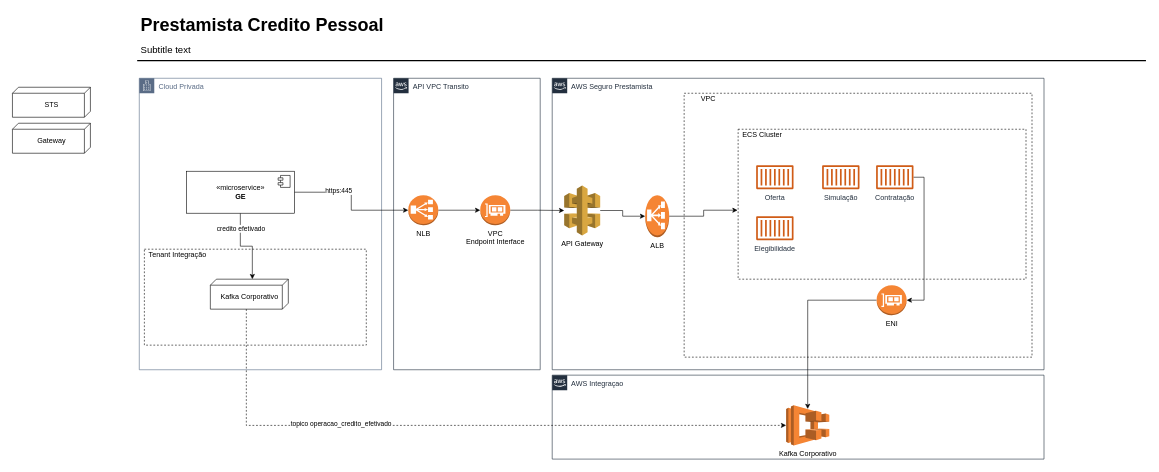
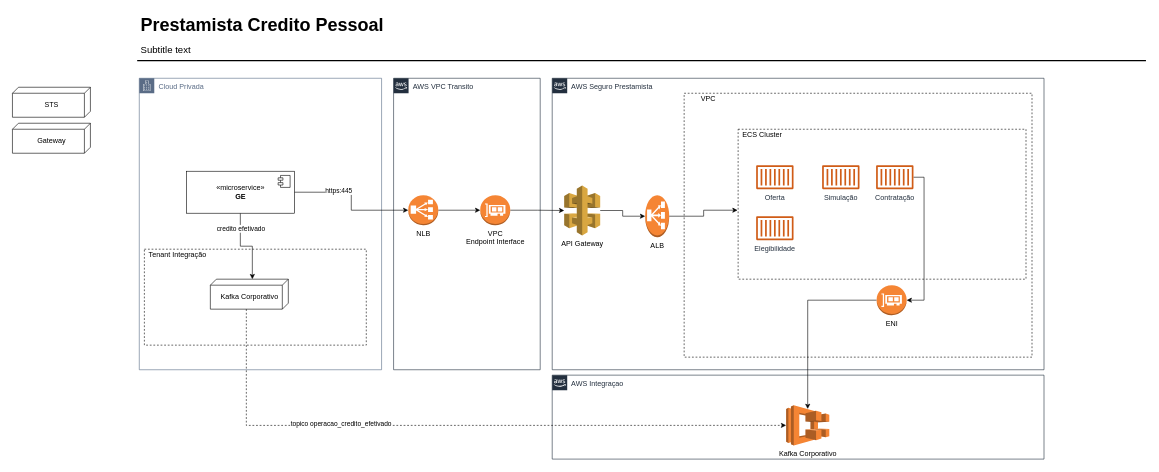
- <mxCell id="4" value="API VPC Transito" style="points=[[0,0],[0.25,0],[0.5,0],[0.75,0],[1,0],[1,0.25],[1,0.5],[1,0.75],[1,1],[0.75,1],[0.5,1],[0.25,1],[0,1],[0,0.75],[0,0.5],[0,0.25]];outlineConnect=0;gradientColor=none;html=1;whiteSpace=wrap;fontSize=12;fontStyle=0;shape=mxgraph.aws4.group;grIcon=mxgraph.aws4.group_aws_cloud_alt;strokeColor=#232F3E;fillColor=none;verticalAlign=top;align=left;spacingLeft=30;fontColor=#232F3E;dashed=0;" parent="1" vertex="1"><mxGeometry x="655.5" y="130" width="244.5" height="486" as="geometry" /></mxCell>
+ <mxCell id="4" value="AWS VPC Transito" style="points=[[0,0],[0.25,0],[0.5,0],[0.75,0],[1,0],[1,0.25],[1,0.5],[1,0.75],[1,1],[0.75,1],[0.5,1],[0.25,1],[0,1],[0,0.75],[0,0.5],[0,0.25]];outlineConnect=0;gradientColor=none;html=1;whiteSpace=wrap;fontSize=12;fontStyle=0;shape=mxgraph.aws4.group;grIcon=mxgraph.aws4.group_aws_cloud_alt;strokeColor=#232F3E;fillColor=none;verticalAlign=top;align=left;spacingLeft=30;fontColor=#232F3E;dashed=0;" parent="1" vertex="1"><mxGeometry x="655.5" y="130" width="244.5" height="486" as="geometry" /></mxCell>
